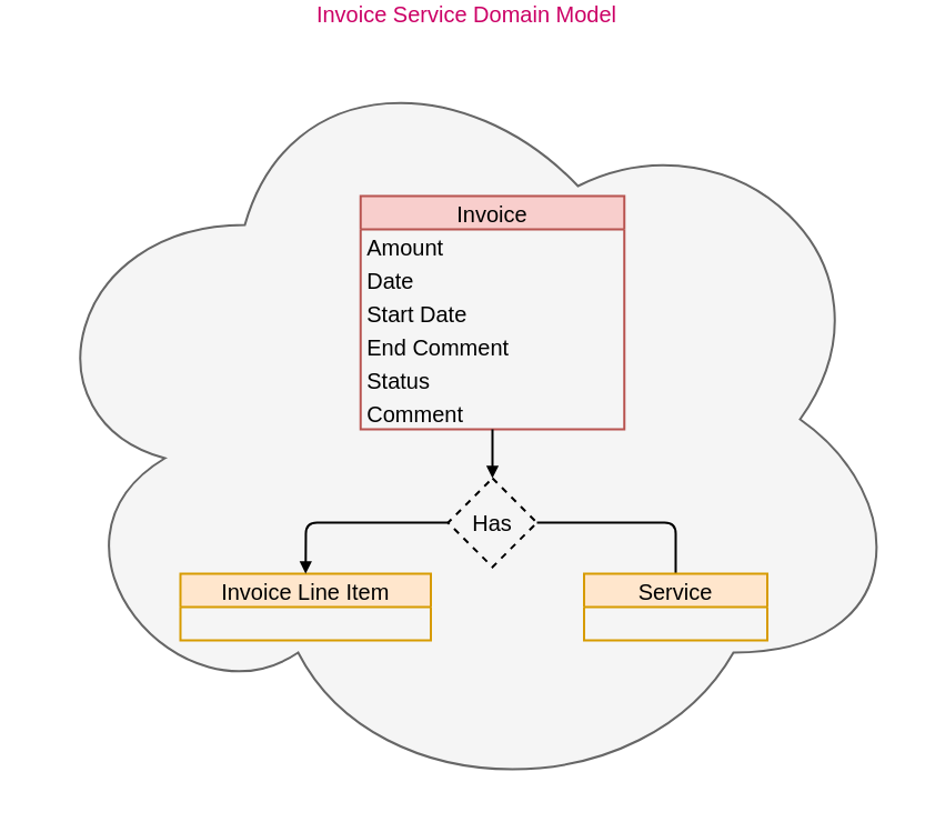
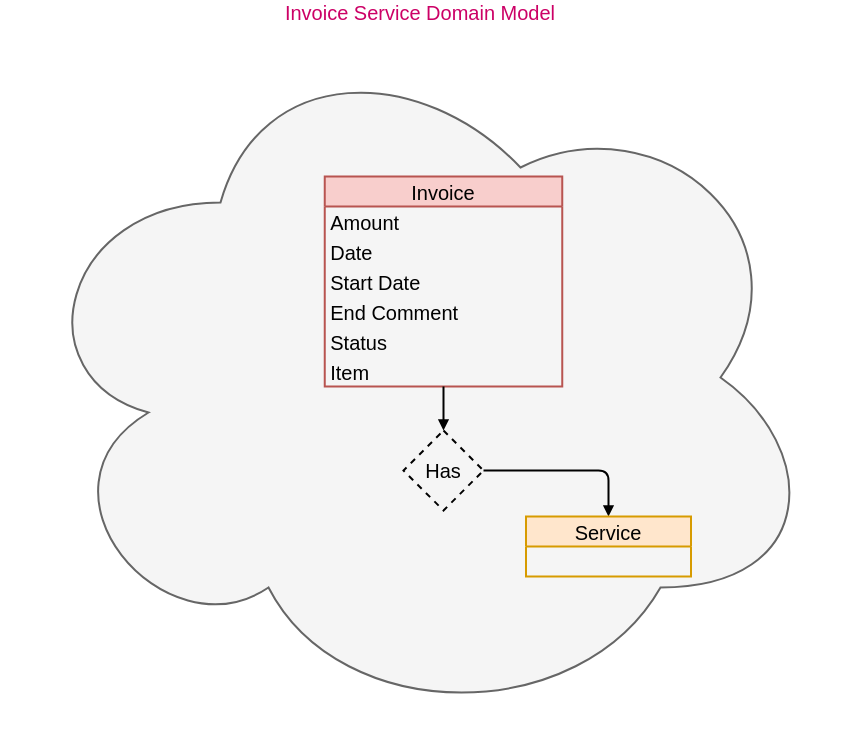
- <mxCell id="9" value="Comment" style="text;strokeColor=none;fillColor=none;align=left;verticalAlign=middle;spacingLeft=4;spacingRight=4;overflow=hidden;points=[[0,0.5],[1,0.5]];portConstraint=eastwest;rotatable=0;fontSize=20;strokeWidth=2;" vertex="1" parent="3"><mxGeometry y="180" width="237.5" height="30" as="geometry" /></mxCell>
+ <mxCell id="9" value="Item" style="text;strokeColor=none;fillColor=none;align=left;verticalAlign=middle;spacingLeft=4;spacingRight=4;overflow=hidden;points=[[0,0.5],[1,0.5]];portConstraint=eastwest;rotatable=0;fontSize=20;strokeWidth=2;" vertex="1" parent="3"><mxGeometry y="180" width="237.5" height="30" as="geometry" /></mxCell>
- <mxCell id="14" style="edgeStyle=none;html=1;entryX=0.5;entryY=0;entryDx=0;entryDy=0;fontSize=20;endArrow=block;endFill=1;strokeWidth=2;exitX=0;exitY=0.5;exitDx=0;exitDy=0;" parent="1" source="12" target="10" edge="1"><mxGeometry relative="1" as="geometry"><mxPoint x="442" y="499" as="sourcePoint" /><mxPoint x="452" y="433" as="targetPoint" /><Array as="points"><mxPoint x="275" y="463" /></Array></mxGeometry></mxCell>
- <mxCell id="11" style="edgeStyle=none;html=1;exitX=1;exitY=0.5;exitDx=0;exitDy=0;entryX=0.5;entryY=0;entryDx=0;entryDy=0;endArrow=none;endFill=1;strokeWidth=2;" parent="1" source="12" target="15" edge="1"><mxGeometry relative="1" as="geometry"><Array as="points"><mxPoint x="608" y="463" /></Array><mxPoint x="480" y="463" as="sourcePoint" /><mxPoint x="543.5" y="549" as="targetPoint" /></mxGeometry></mxCell>
+ <mxCell id="11" style="edgeStyle=none;html=1;exitX=1;exitY=0.5;exitDx=0;exitDy=0;entryX=0.5;entryY=0;entryDx=0;entryDy=0;endArrow=block;endFill=1;strokeWidth=2;" parent="1" source="12" target="15" edge="1"><mxGeometry relative="1" as="geometry"><Array as="points"><mxPoint x="608" y="463" /></Array><mxPoint x="480" y="463" as="sourcePoint" /><mxPoint x="543.5" y="549" as="targetPoint" /></mxGeometry></mxCell>
- <mxCell id="10" value="Invoice Line Item" style="swimlane;fontStyle=0;childLayout=stackLayout;horizontal=1;startSize=30;horizontalStack=0;resizeParent=1;resizeParentMax=0;resizeLast=0;collapsible=1;marginBottom=0;fillColor=#ffe6cc;strokeColor=#d79b00;fontSize=20;strokeWidth=2;" parent="1" vertex="1"><mxGeometry x="162" y="509" width="225.5" height="60" as="geometry" /></mxCell>
